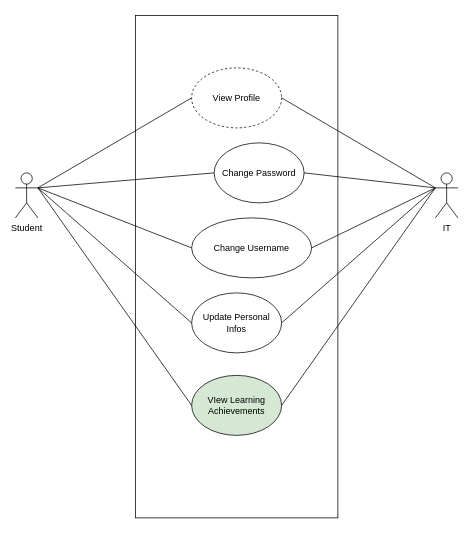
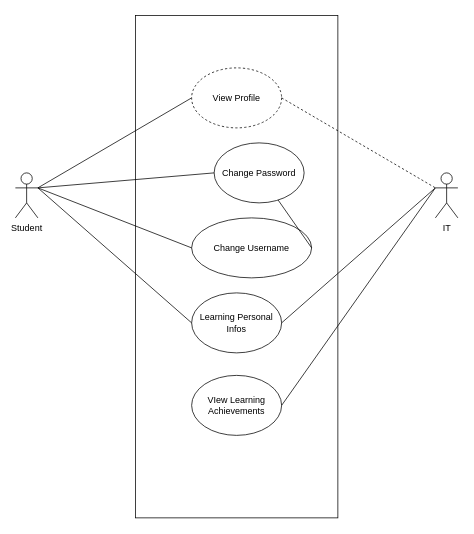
- <mxCell id="14" value="" style="endArrow=none;html=1;rounded=0;entryX=0;entryY=0.333;entryDx=0;entryDy=0;entryPerimeter=0;exitX=1;exitY=0.5;exitDx=0;exitDy=0;" parent="1" source="4" target="8" edge="1"><mxGeometry width="50" height="50" relative="1" as="geometry"><mxPoint x="70" y="270" as="sourcePoint" /><mxPoint x="275" y="250" as="targetPoint" /></mxGeometry></mxCell>
+ <mxCell id="14" value="" style="endArrow=none;html=1;rounded=0;entryX=0;entryY=0.333;entryDx=0;entryDy=0;entryPerimeter=0;exitX=1;exitY=0.5;exitDx=0;exitDy=0;dashed=1;" parent="1" source="4" target="8" edge="1"><mxGeometry width="50" height="50" relative="1" as="geometry"><mxPoint x="70" y="270" as="sourcePoint" /><mxPoint x="275" y="250" as="targetPoint" /></mxGeometry></mxCell>
- <mxCell id="15" value="" style="endArrow=none;html=1;rounded=0;entryX=0;entryY=0.333;entryDx=0;entryDy=0;entryPerimeter=0;exitX=1;exitY=0.5;exitDx=0;exitDy=0;" parent="1" source="5" target="8" edge="1"><mxGeometry width="50" height="50" relative="1" as="geometry"><mxPoint x="385" y="140" as="sourcePoint" /><mxPoint x="590" y="260" as="targetPoint" /></mxGeometry></mxCell>
- <mxCell id="16" value="" style="endArrow=none;html=1;rounded=0;entryX=0;entryY=0.333;entryDx=0;entryDy=0;entryPerimeter=0;exitX=1;exitY=0.5;exitDx=0;exitDy=0;" parent="1" source="6" target="8" edge="1"><mxGeometry width="50" height="50" relative="1" as="geometry"><mxPoint x="385" y="240" as="sourcePoint" /><mxPoint x="590" y="260" as="targetPoint" /></mxGeometry></mxCell>
+ <mxCell id="16" value="" style="endArrow=none;html=1;rounded=0;exitX=1;exitY=0.5;exitDx=0;exitDy=0;" parent="1" source="6" target="5" edge="1"><mxGeometry width="50" height="50" relative="1" as="geometry"><mxPoint x="385" y="240" as="sourcePoint" /><mxPoint x="590" y="260" as="targetPoint" /></mxGeometry></mxCell>
- <mxCell id="20" value="" style="endArrow=none;html=1;rounded=0;entryX=0;entryY=0.5;entryDx=0;entryDy=0;exitX=1;exitY=0.333;exitDx=0;exitDy=0;exitPerimeter=0;" edge="1" parent="1" source="3" target="9"><mxGeometry width="50" height="50" relative="1" as="geometry"><mxPoint x="60" y="260" as="sourcePoint" /><mxPoint x="265" y="440" as="targetPoint" /></mxGeometry></mxCell>
- <mxCell id="7" value="Update Personal Infos" style="ellipse;whiteSpace=wrap;html=1;" parent="1" vertex="1"><mxGeometry x="255" y="390" width="120" height="80" as="geometry" /></mxCell>
+ <mxCell id="7" value="Learning Personal Infos" style="ellipse;whiteSpace=wrap;html=1;" parent="1" vertex="1"><mxGeometry x="255" y="390" width="120" height="80" as="geometry" /></mxCell>
- <mxCell id="9" value="VIew Learning Achievements" style="ellipse;whiteSpace=wrap;html=1;fillColor=#d5e8d4;" parent="1" vertex="1"><mxGeometry x="255" y="500" width="120" height="80" as="geometry" /></mxCell>
+ <mxCell id="9" value="VIew Learning Achievements" style="ellipse;whiteSpace=wrap;html=1;" parent="1" vertex="1"><mxGeometry x="255" y="500" width="120" height="80" as="geometry" /></mxCell>
